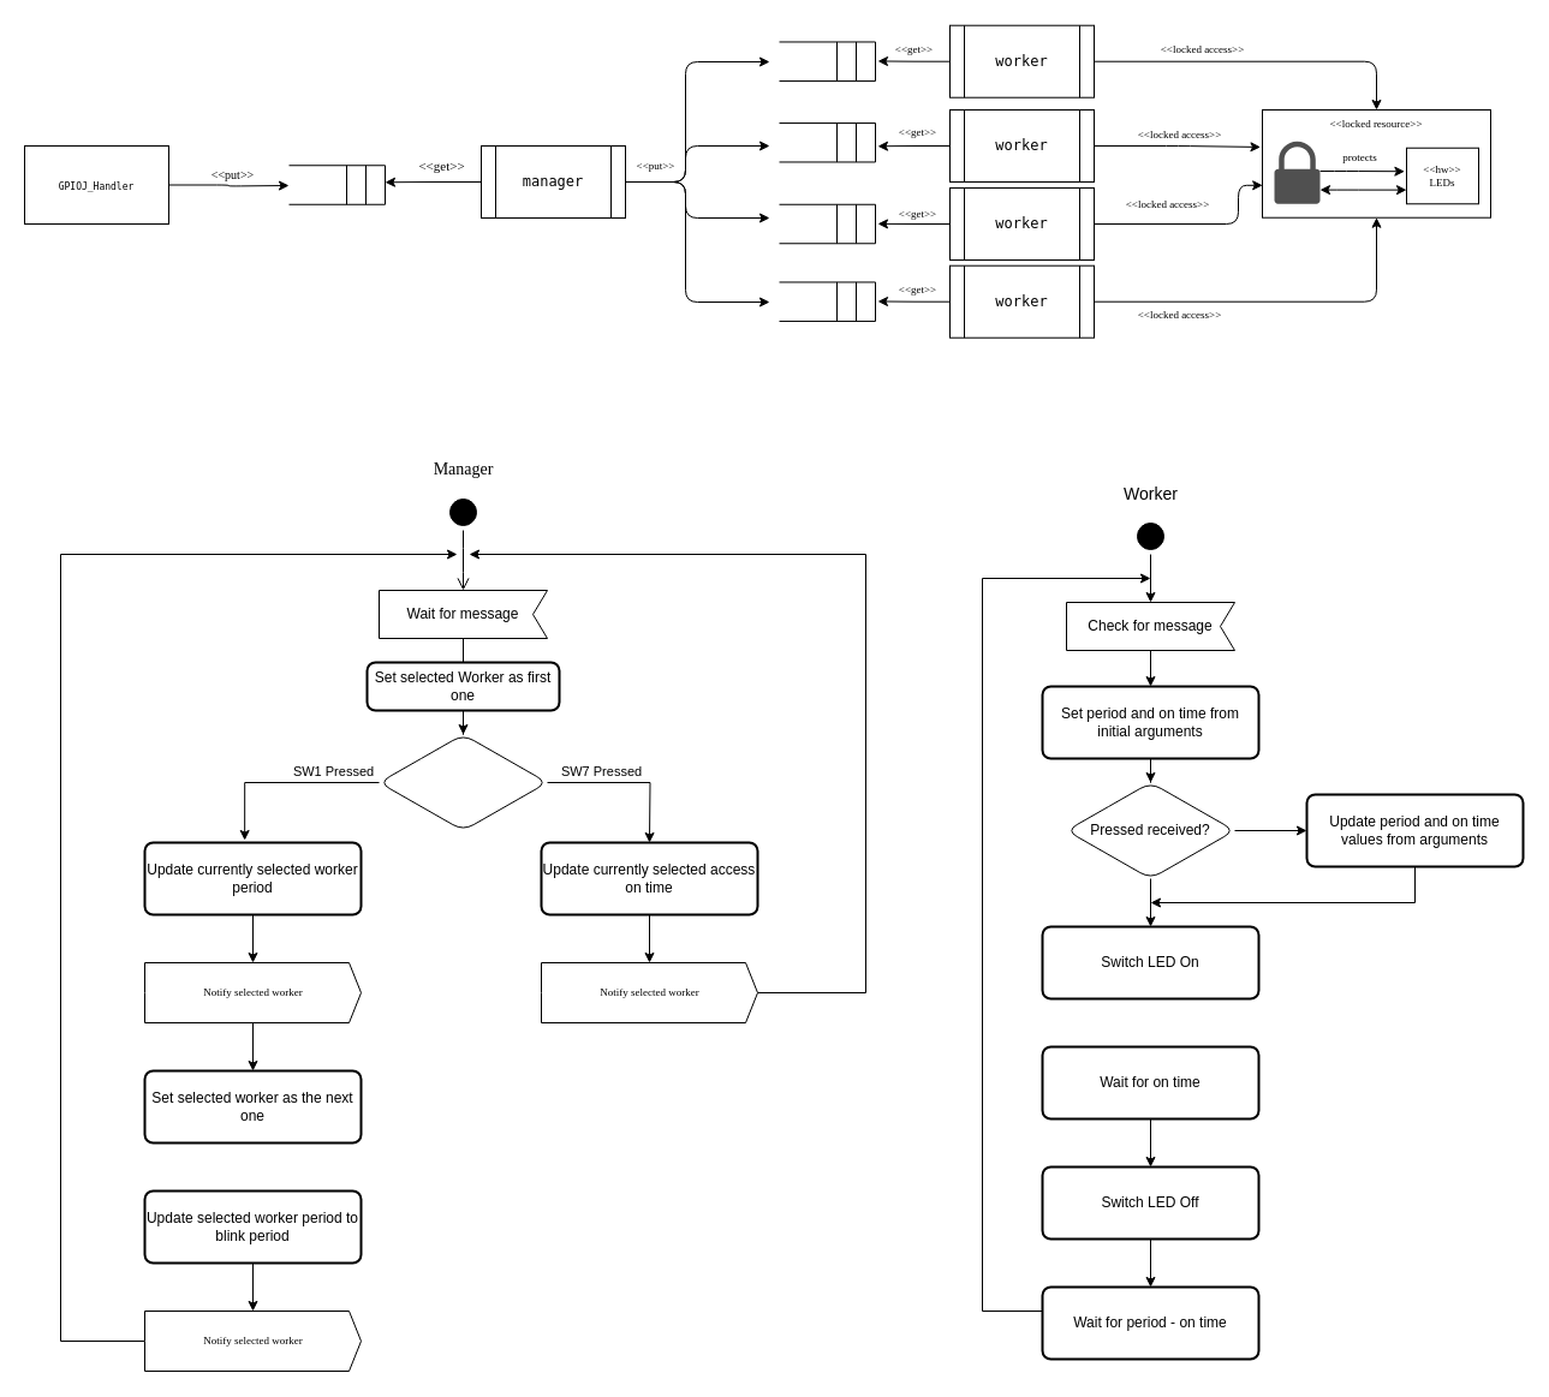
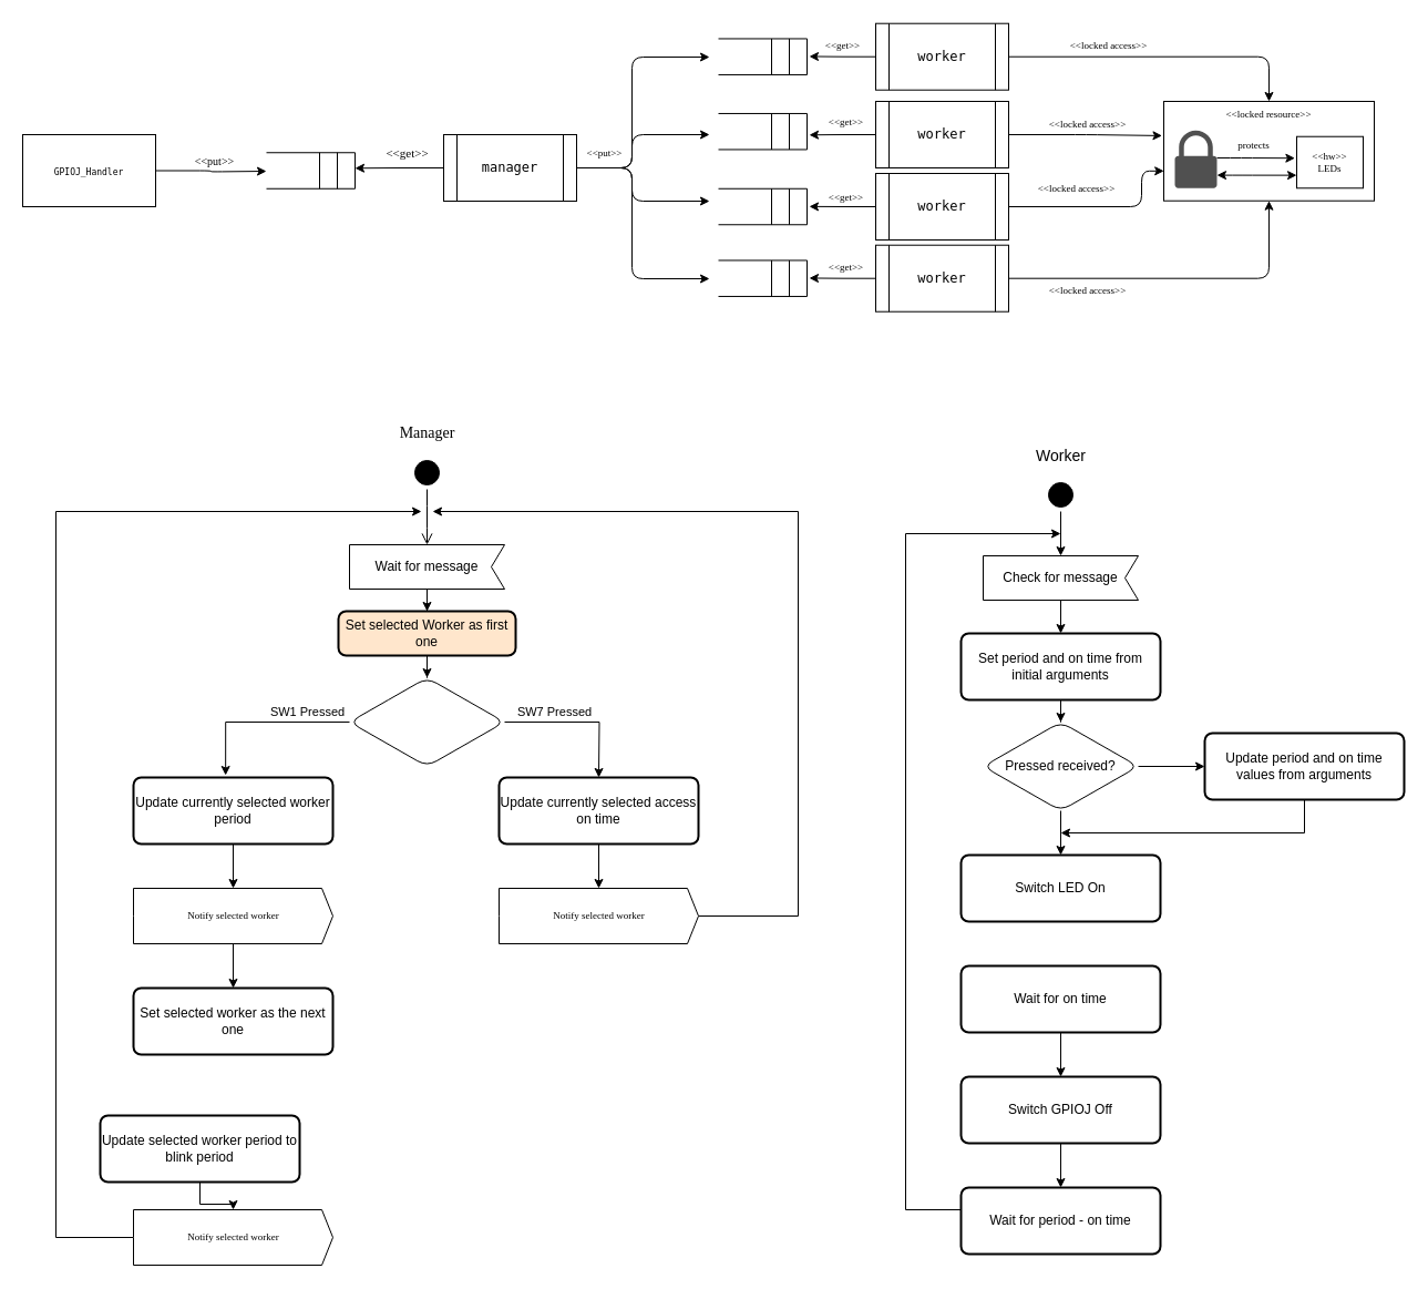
- <mxCell id="72" value="" style="edgeStyle=orthogonalEdgeStyle;rounded=0;orthogonalLoop=1;jettySize=auto;html=1;endArrow=none;" parent="1" source="73" target="110" edge="1"><mxGeometry relative="1" as="geometry" /></mxCell>
+ <mxCell id="72" value="" style="edgeStyle=orthogonalEdgeStyle;rounded=0;orthogonalLoop=1;jettySize=auto;html=1;" parent="1" source="73" target="110" edge="1"><mxGeometry relative="1" as="geometry" /></mxCell>
- <mxCell id="110" value="Set selected Worker as first one" style="whiteSpace=wrap;html=1;absoluteArcSize=1;arcSize=14;strokeWidth=2;rounded=1;" parent="1" vertex="1"><mxGeometry x="305" y="551" width="160" height="40" as="geometry" /></mxCell>
+ <mxCell id="110" value="Set selected Worker as first one" style="whiteSpace=wrap;html=1;absoluteArcSize=1;arcSize=14;strokeWidth=2;rounded=1;fillColor=#ffe6cc;" parent="1" vertex="1"><mxGeometry x="305" y="551" width="160" height="40" as="geometry" /></mxCell>
- <mxCell id="104" value="Switch LED Off" style="whiteSpace=wrap;html=1;absoluteArcSize=1;arcSize=14;strokeWidth=2;rounded=1;" parent="1" vertex="1"><mxGeometry x="867" y="971" width="180" height="60" as="geometry" /></mxCell>
+ <mxCell id="104" value="Switch GPIOJ Off" style="whiteSpace=wrap;html=1;absoluteArcSize=1;arcSize=14;strokeWidth=2;rounded=1;" parent="1" vertex="1"><mxGeometry x="867" y="971" width="180" height="60" as="geometry" /></mxCell>
- <mxCell id="83" value="Update selected worker period to blink period" style="whiteSpace=wrap;html=1;absoluteArcSize=1;arcSize=14;strokeWidth=2;rounded=1;" parent="1" vertex="1"><mxGeometry x="120" y="991" width="180" height="60" as="geometry" /></mxCell>
+ <mxCell id="83" value="Update selected worker period to blink period" style="whiteSpace=wrap;html=1;absoluteArcSize=1;arcSize=14;strokeWidth=2;rounded=1;" parent="1" vertex="1"><mxGeometry x="90" y="1006" width="180" height="60" as="geometry" /></mxCell>
